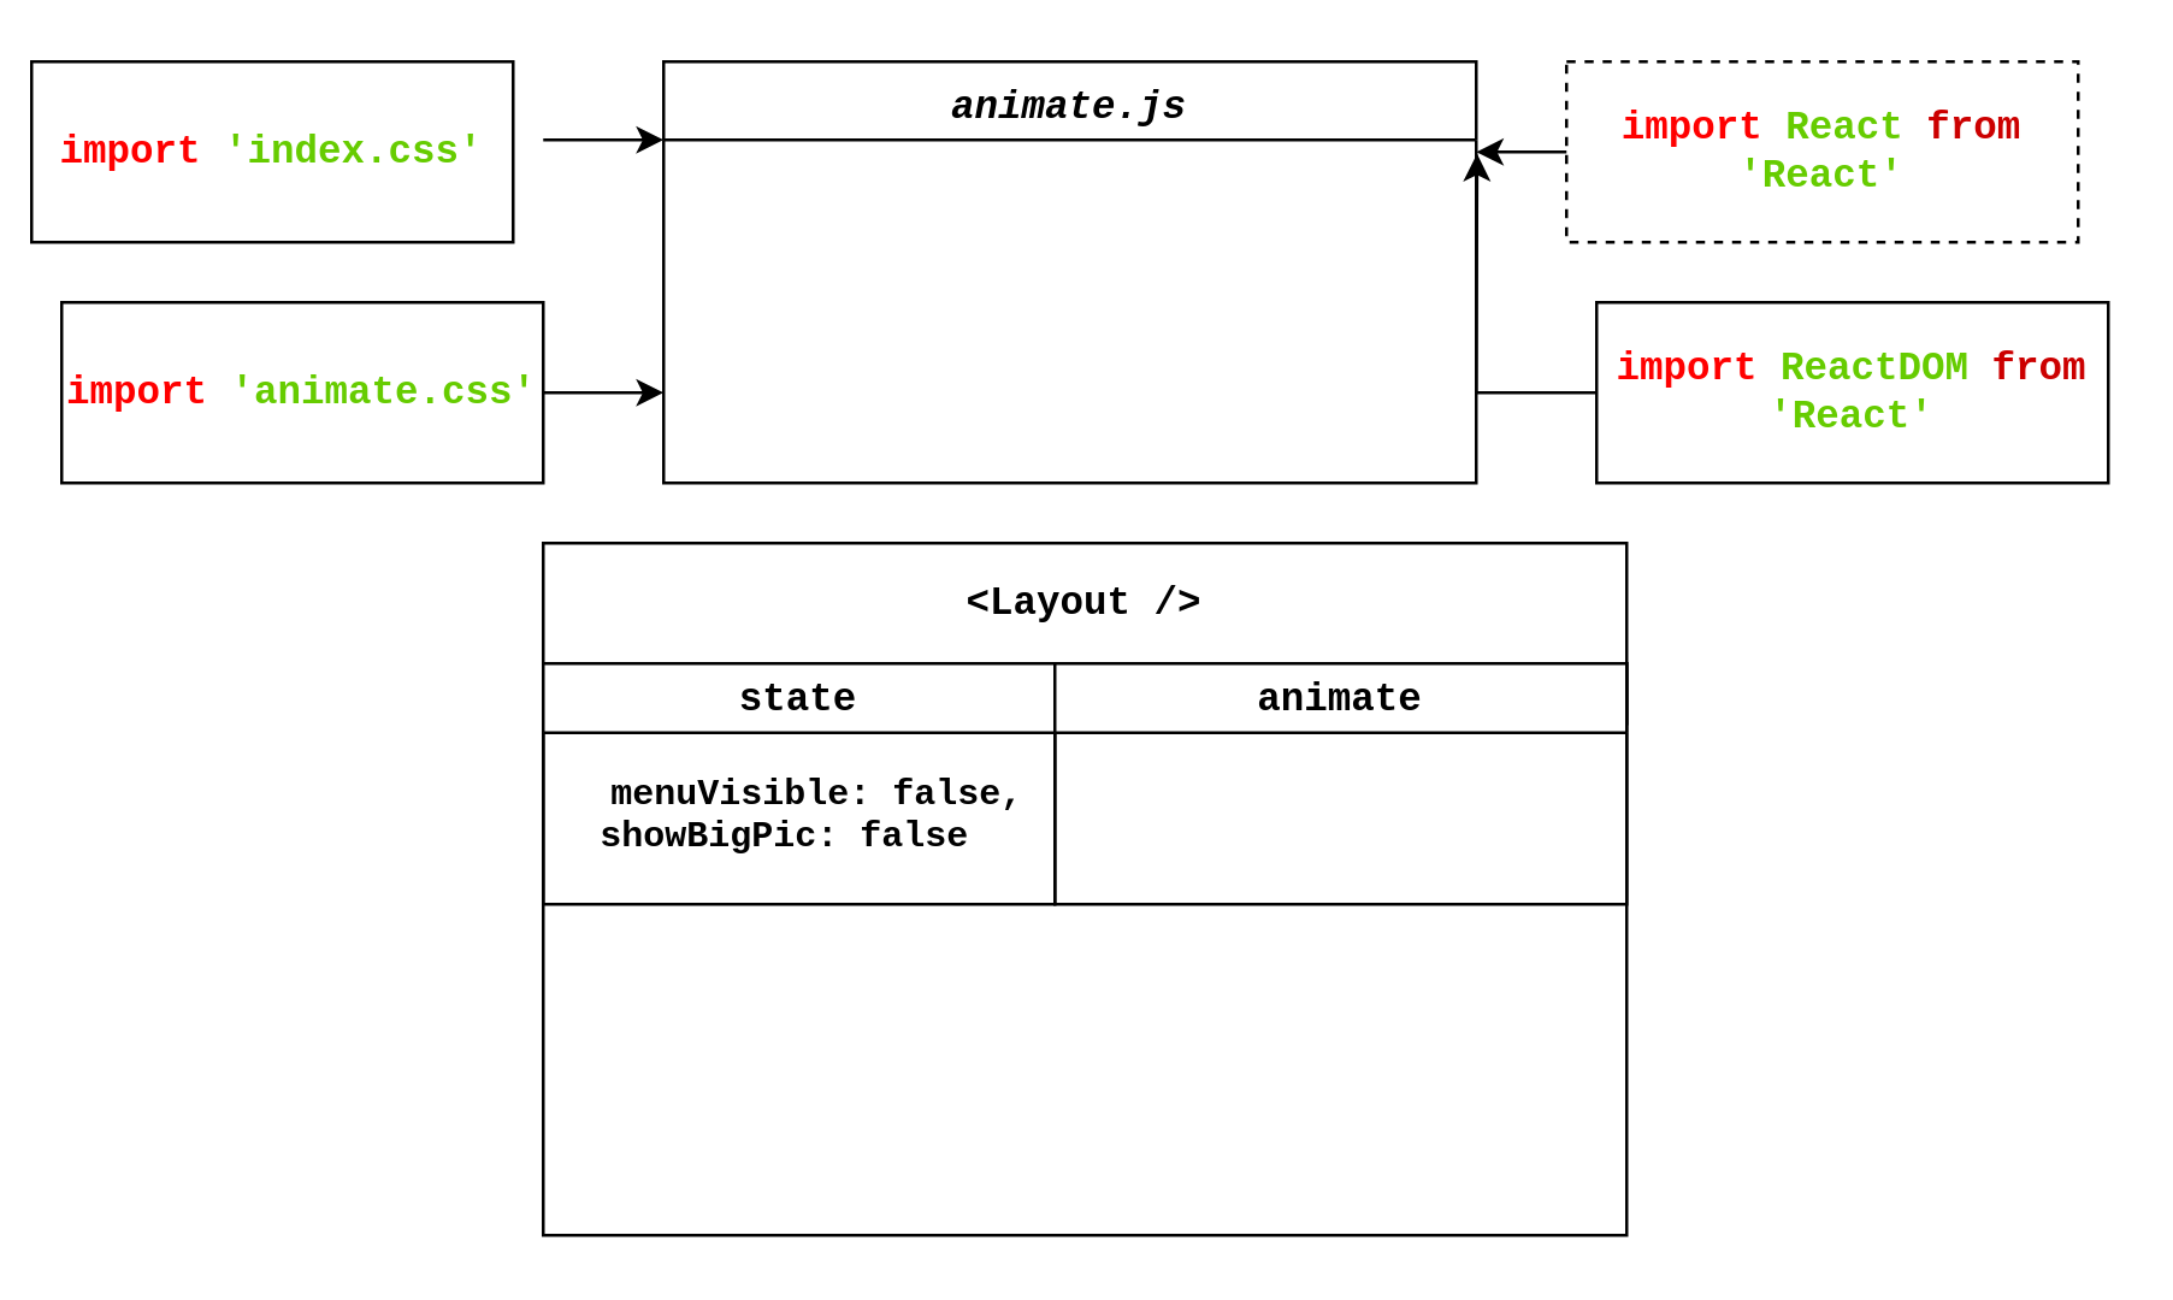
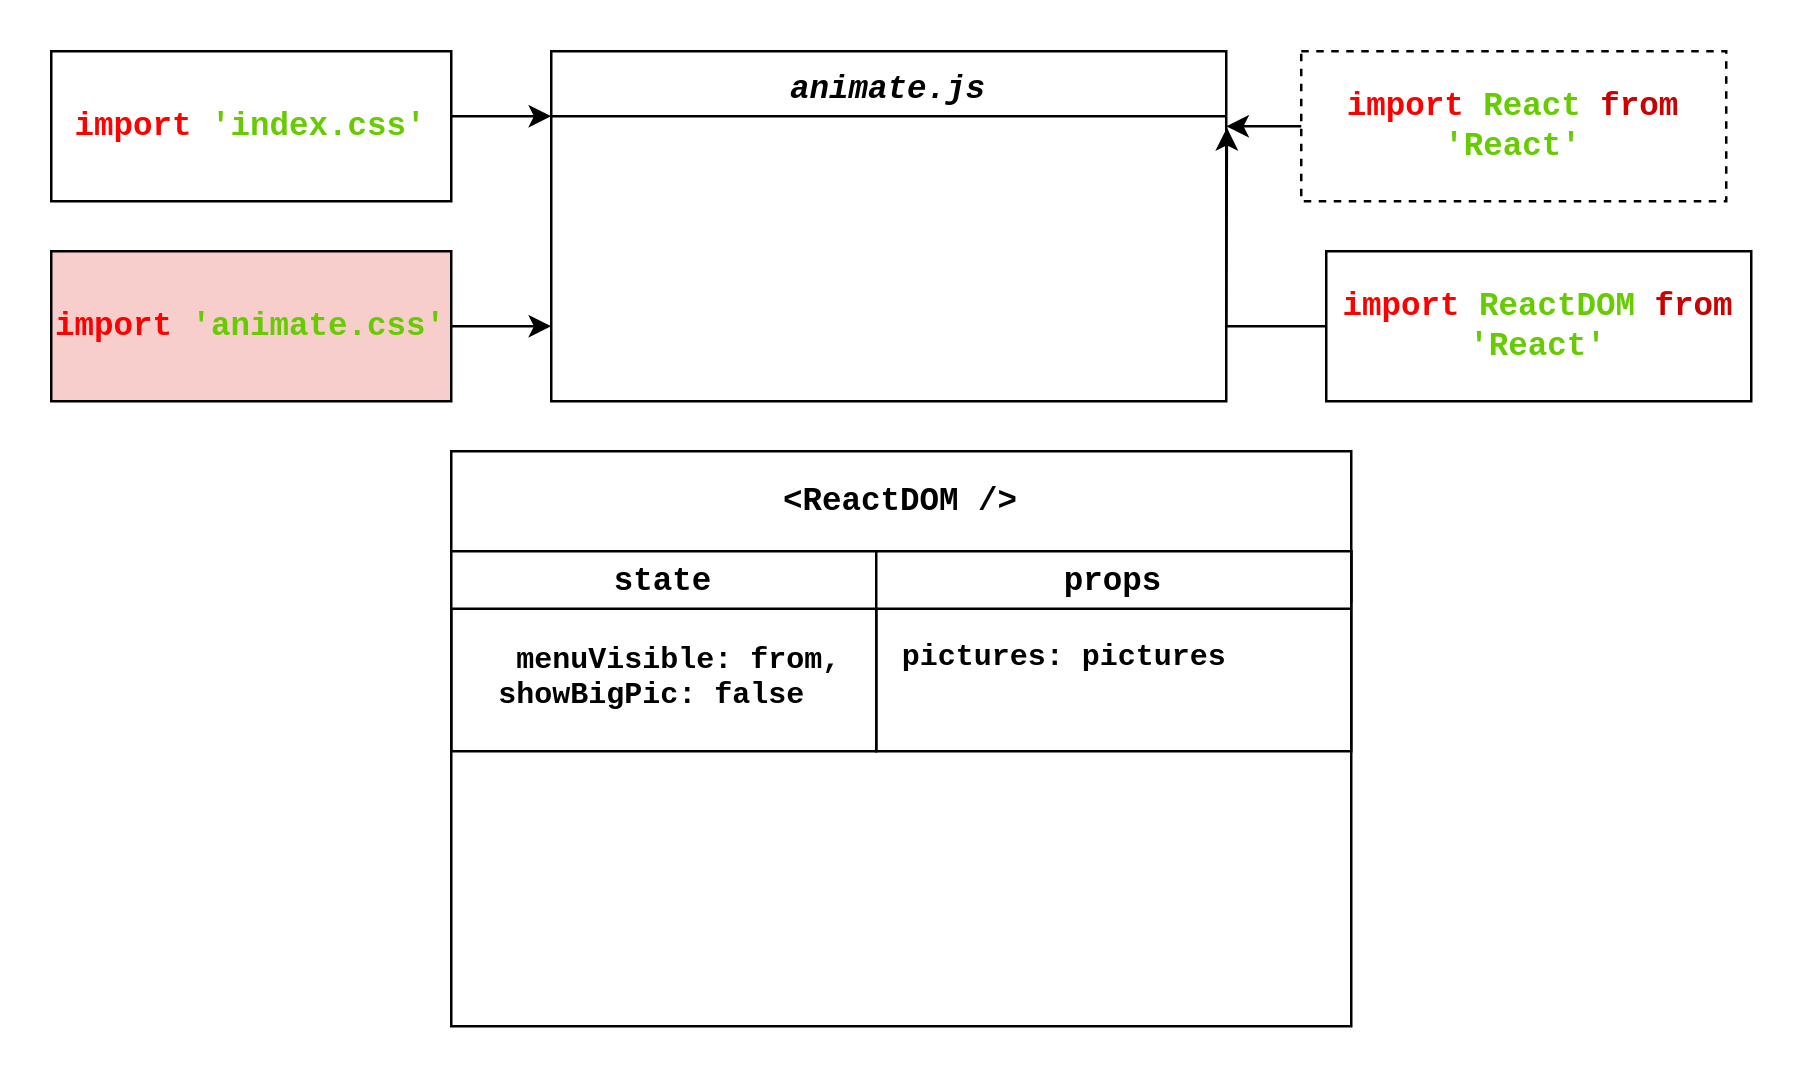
- <mxCell id="8" value="&lt;font style=&quot;font-size: 13px;&quot;&gt;&lt;span style=&quot;font-size: 13px;&quot;&gt;&lt;font style=&quot;font-size: 13px;&quot; color=&quot;#ff0000&quot;&gt;import&lt;/font&gt;&lt;font style=&quot;font-size: 13px;&quot; color=&quot;#66cc00&quot;&gt;&amp;nbsp;'index.css'&lt;/font&gt;&lt;/span&gt;&lt;/font&gt;" style="rounded=0;whiteSpace=wrap;html=1;fontFamily=Courier New;fontStyle=1;fontSize=13;" vertex="1" parent="1"><mxGeometry x="10" y="20" width="160" height="60" as="geometry" /></mxCell>
+ <mxCell id="8" value="&lt;font style=&quot;font-size: 13px;&quot;&gt;&lt;span style=&quot;font-size: 13px;&quot;&gt;&lt;font style=&quot;font-size: 13px;&quot; color=&quot;#ff0000&quot;&gt;import&lt;/font&gt;&lt;font style=&quot;font-size: 13px;&quot; color=&quot;#66cc00&quot;&gt;&amp;nbsp;'index.css'&lt;/font&gt;&lt;/span&gt;&lt;/font&gt;" style="rounded=0;whiteSpace=wrap;html=1;fontFamily=Courier New;fontStyle=1;fontSize=13;" vertex="1" parent="1"><mxGeometry x="20" y="20" width="160" height="60" as="geometry" /></mxCell>
- <mxCell id="9" value="&lt;font style=&quot;font-size: 13px;&quot;&gt;&lt;span style=&quot;font-size: 13px;&quot;&gt;&lt;font style=&quot;font-size: 13px;&quot; color=&quot;#ff0000&quot;&gt;import&lt;/font&gt;&lt;font style=&quot;font-size: 13px;&quot; color=&quot;#66cc00&quot;&gt;&amp;nbsp;'animate.css'&lt;/font&gt;&lt;/span&gt;&lt;/font&gt;" style="rounded=0;whiteSpace=wrap;html=1;fontFamily=Courier New;fontStyle=1;fontSize=13;" vertex="1" parent="1"><mxGeometry x="20" y="100" width="160" height="60" as="geometry" /></mxCell>
+ <mxCell id="9" value="&lt;font style=&quot;font-size: 13px;&quot;&gt;&lt;span style=&quot;font-size: 13px;&quot;&gt;&lt;font style=&quot;font-size: 13px;&quot; color=&quot;#ff0000&quot;&gt;import&lt;/font&gt;&lt;font style=&quot;font-size: 13px;&quot; color=&quot;#66cc00&quot;&gt;&amp;nbsp;'animate.css'&lt;/font&gt;&lt;/span&gt;&lt;/font&gt;" style="rounded=0;whiteSpace=wrap;html=1;fontFamily=Courier New;fontStyle=1;fontSize=13;fillColor=#f8cecc;" vertex="1" parent="1"><mxGeometry x="20" y="100" width="160" height="60" as="geometry" /></mxCell>
- <mxCell id="11" value="&lt;font style=&quot;font-size: 13px;&quot;&gt;&lt;span style=&quot;font-size: 13px;&quot;&gt;&amp;lt;Layout /&amp;gt;&lt;/span&gt;&lt;/font&gt;" style="swimlane;fontStyle=1;childLayout=stackLayout;horizontal=1;startSize=40;horizontalStack=0;resizeParent=1;resizeParentMax=0;resizeLast=0;collapsible=1;marginBottom=0;whiteSpace=wrap;html=1;fontFamily=Courier New;fontSize=13;" vertex="1" parent="1"><mxGeometry x="180" y="180" width="360" height="230" as="geometry" /></mxCell>
+ <mxCell id="11" value="&lt;font style=&quot;font-size: 13px;&quot;&gt;&lt;span style=&quot;font-size: 13px;&quot;&gt;&amp;lt;ReactDOM /&amp;gt;&lt;/span&gt;&lt;/font&gt;" style="swimlane;fontStyle=1;childLayout=stackLayout;horizontal=1;startSize=40;horizontalStack=0;resizeParent=1;resizeParentMax=0;resizeLast=0;collapsible=1;marginBottom=0;whiteSpace=wrap;html=1;fontFamily=Courier New;fontSize=13;" vertex="1" parent="1"><mxGeometry x="180" y="180" width="360" height="230" as="geometry" /></mxCell>
- <mxCell id="15" value="animate" style="swimlane;whiteSpace=wrap;html=1;fontFamily=Courier New;fontStyle=1;fontSize=13;" vertex="1" parent="1"><mxGeometry x="350" y="220" width="190" height="80" as="geometry" /></mxCell>
+ <mxCell id="15" value="props" style="swimlane;whiteSpace=wrap;html=1;fontFamily=Courier New;fontStyle=1;fontSize=13;" vertex="1" parent="1"><mxGeometry x="350" y="220" width="190" height="80" as="geometry" /></mxCell>
+ <mxCell id="16" value="pictures: pictures" style="text;html=1;align=center;verticalAlign=middle;resizable=0;points=[];autosize=1;strokeColor=none;fillColor=none;fontFamily=Courier New;fontStyle=1" vertex="1" parent="15"><mxGeometry y="28" width="150" height="30" as="geometry" /></mxCell>
- <mxCell id="14" value="&amp;nbsp; &amp;nbsp;menuVisible: false,&lt;div&gt;&lt;span style=&quot;background-color: initial;&quot;&gt;showBigPic: false&lt;/span&gt;&lt;div&gt;&lt;div&gt;&lt;br&gt;&lt;/div&gt;&lt;/div&gt;&lt;/div&gt;" style="text;html=1;align=center;verticalAlign=middle;resizable=0;points=[];autosize=1;strokeColor=none;fillColor=none;fontStyle=1;fontFamily=Courier New;" vertex="1" parent="13"><mxGeometry x="-10" y="28" width="180" height="60" as="geometry" /></mxCell>
+ <mxCell id="14" value="&amp;nbsp; &amp;nbsp;menuVisible: from,&lt;div&gt;&lt;span style=&quot;background-color: initial;&quot;&gt;showBigPic: false&lt;/span&gt;&lt;div&gt;&lt;div&gt;&lt;br&gt;&lt;/div&gt;&lt;/div&gt;&lt;/div&gt;" style="text;html=1;align=center;verticalAlign=middle;resizable=0;points=[];autosize=1;strokeColor=none;fillColor=none;fontStyle=1;fontFamily=Courier New;" vertex="1" parent="13"><mxGeometry x="-10" y="28" width="180" height="60" as="geometry" /></mxCell>
